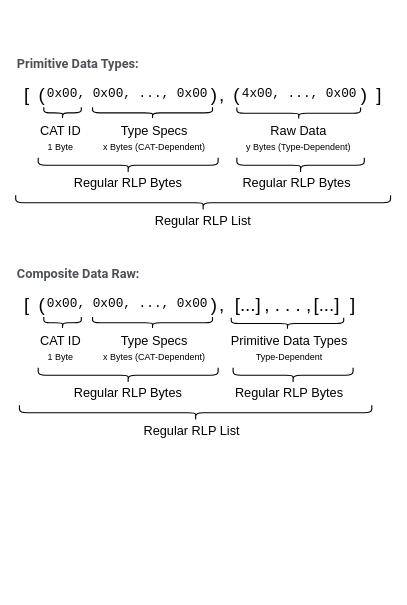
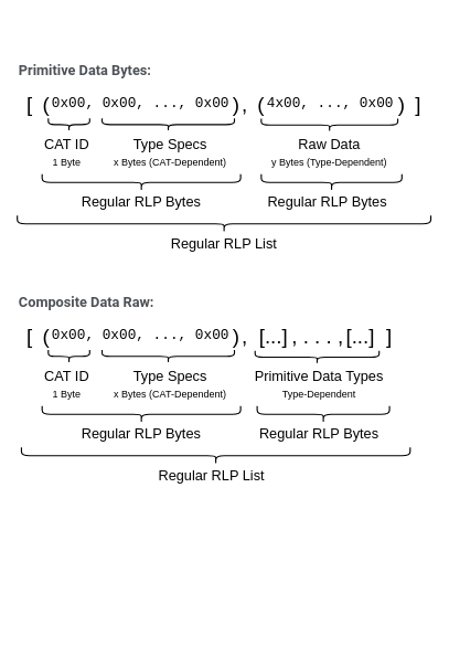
- <mxCell id="7" value="&lt;span style=&quot;color: rgb(77 , 81 , 86) ; font-family: &amp;#34;roboto&amp;#34; , &amp;#34;arial&amp;#34; , sans-serif ; font-size: 17px ; background-color: rgb(255 , 255 , 255)&quot;&gt;Primitive Data Types:&lt;/span&gt;" style="text;html=1;strokeColor=none;fillColor=none;align=left;verticalAlign=middle;whiteSpace=wrap;rounded=0;fontSize=17;fontStyle=1" vertex="1" parent="3"><mxGeometry width="190" height="30" as="geometry" /></mxCell>
+ <mxCell id="7" value="&lt;span style=&quot;color: rgb(77 , 81 , 86) ; font-family: &amp;#34;roboto&amp;#34; , &amp;#34;arial&amp;#34; , sans-serif ; font-size: 17px ; background-color: rgb(255 , 255 , 255)&quot;&gt;Primitive Data Bytes:&lt;/span&gt;" style="text;html=1;strokeColor=none;fillColor=none;align=left;verticalAlign=middle;whiteSpace=wrap;rounded=0;fontSize=17;fontStyle=1" vertex="1" parent="3"><mxGeometry width="190" height="30" as="geometry" /></mxCell>
